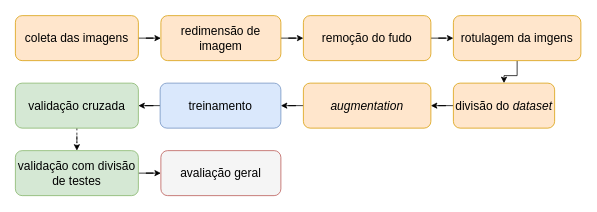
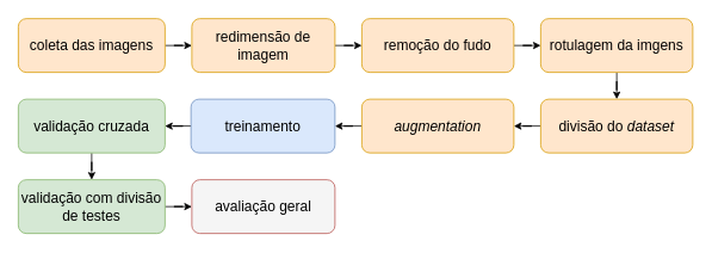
- <mxCell id="11" value="&lt;div style=&quot;&quot;&gt;&lt;span style=&quot;font-size: 16px;&quot;&gt;divisão do &lt;i&gt;dataset&lt;/i&gt;&lt;/span&gt;&lt;br&gt;&lt;/div&gt;" style="rounded=1;whiteSpace=wrap;html=1;align=center;fillColor=#ffe6cc;strokeColor=#d79b00;" vertex="1" parent="1"><mxGeometry x="604" y="110" width="135" height="60" as="geometry" /></mxCell>
+ <mxCell id="11" value="&lt;div style=&quot;&quot;&gt;&lt;span style=&quot;font-size: 16px;&quot;&gt;divisão do &lt;i&gt;dataset&lt;/i&gt;&lt;/span&gt;&lt;br&gt;&lt;/div&gt;" style="rounded=1;whiteSpace=wrap;html=1;align=center;fillColor=#ffe6cc;strokeColor=#d79b00;" vertex="1" parent="1"><mxGeometry x="604" y="110" width="170" height="60" as="geometry" /></mxCell>
- <mxCell id="16" value="" style="edgeStyle=orthogonalEdgeStyle;rounded=0;orthogonalLoop=1;jettySize=auto;html=1;dashed=1;" edge="1" parent="1" source="17" target="19"><mxGeometry relative="1" as="geometry" /></mxCell>
+ <mxCell id="16" value="" style="edgeStyle=orthogonalEdgeStyle;rounded=0;orthogonalLoop=1;jettySize=auto;html=1;" edge="1" parent="1" source="17" target="19"><mxGeometry relative="1" as="geometry" /></mxCell>
